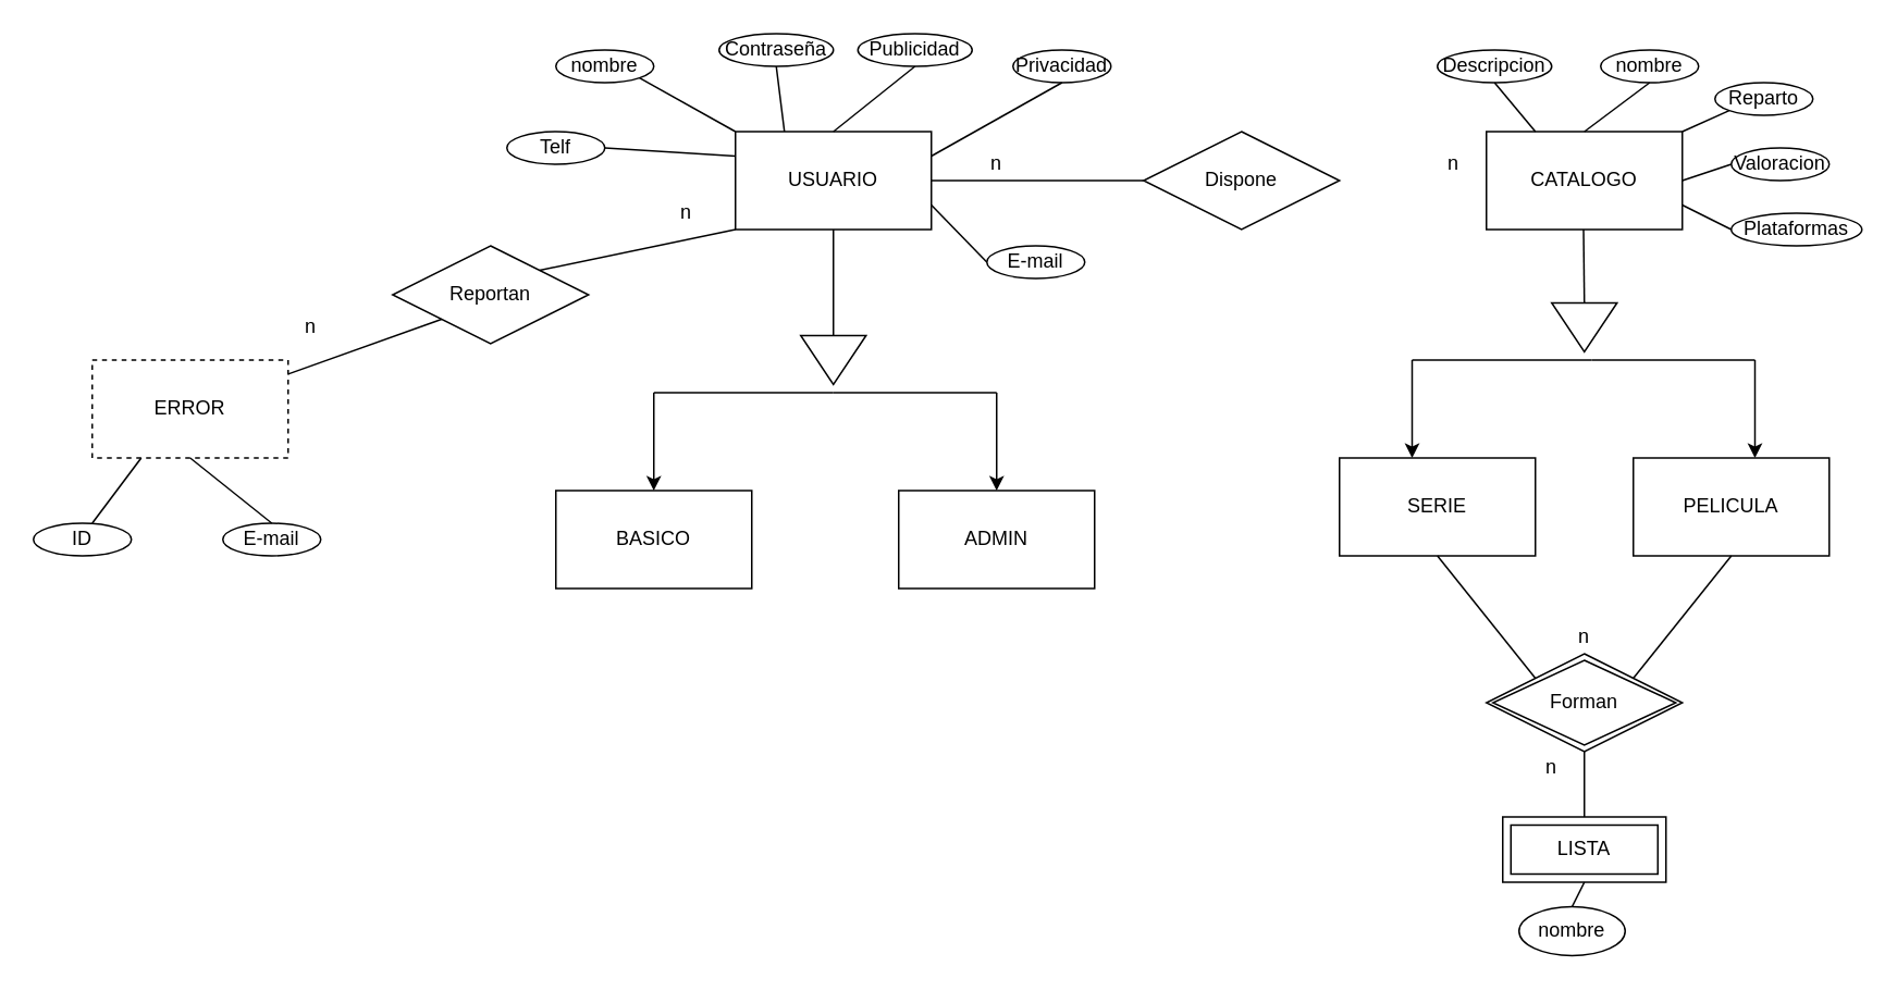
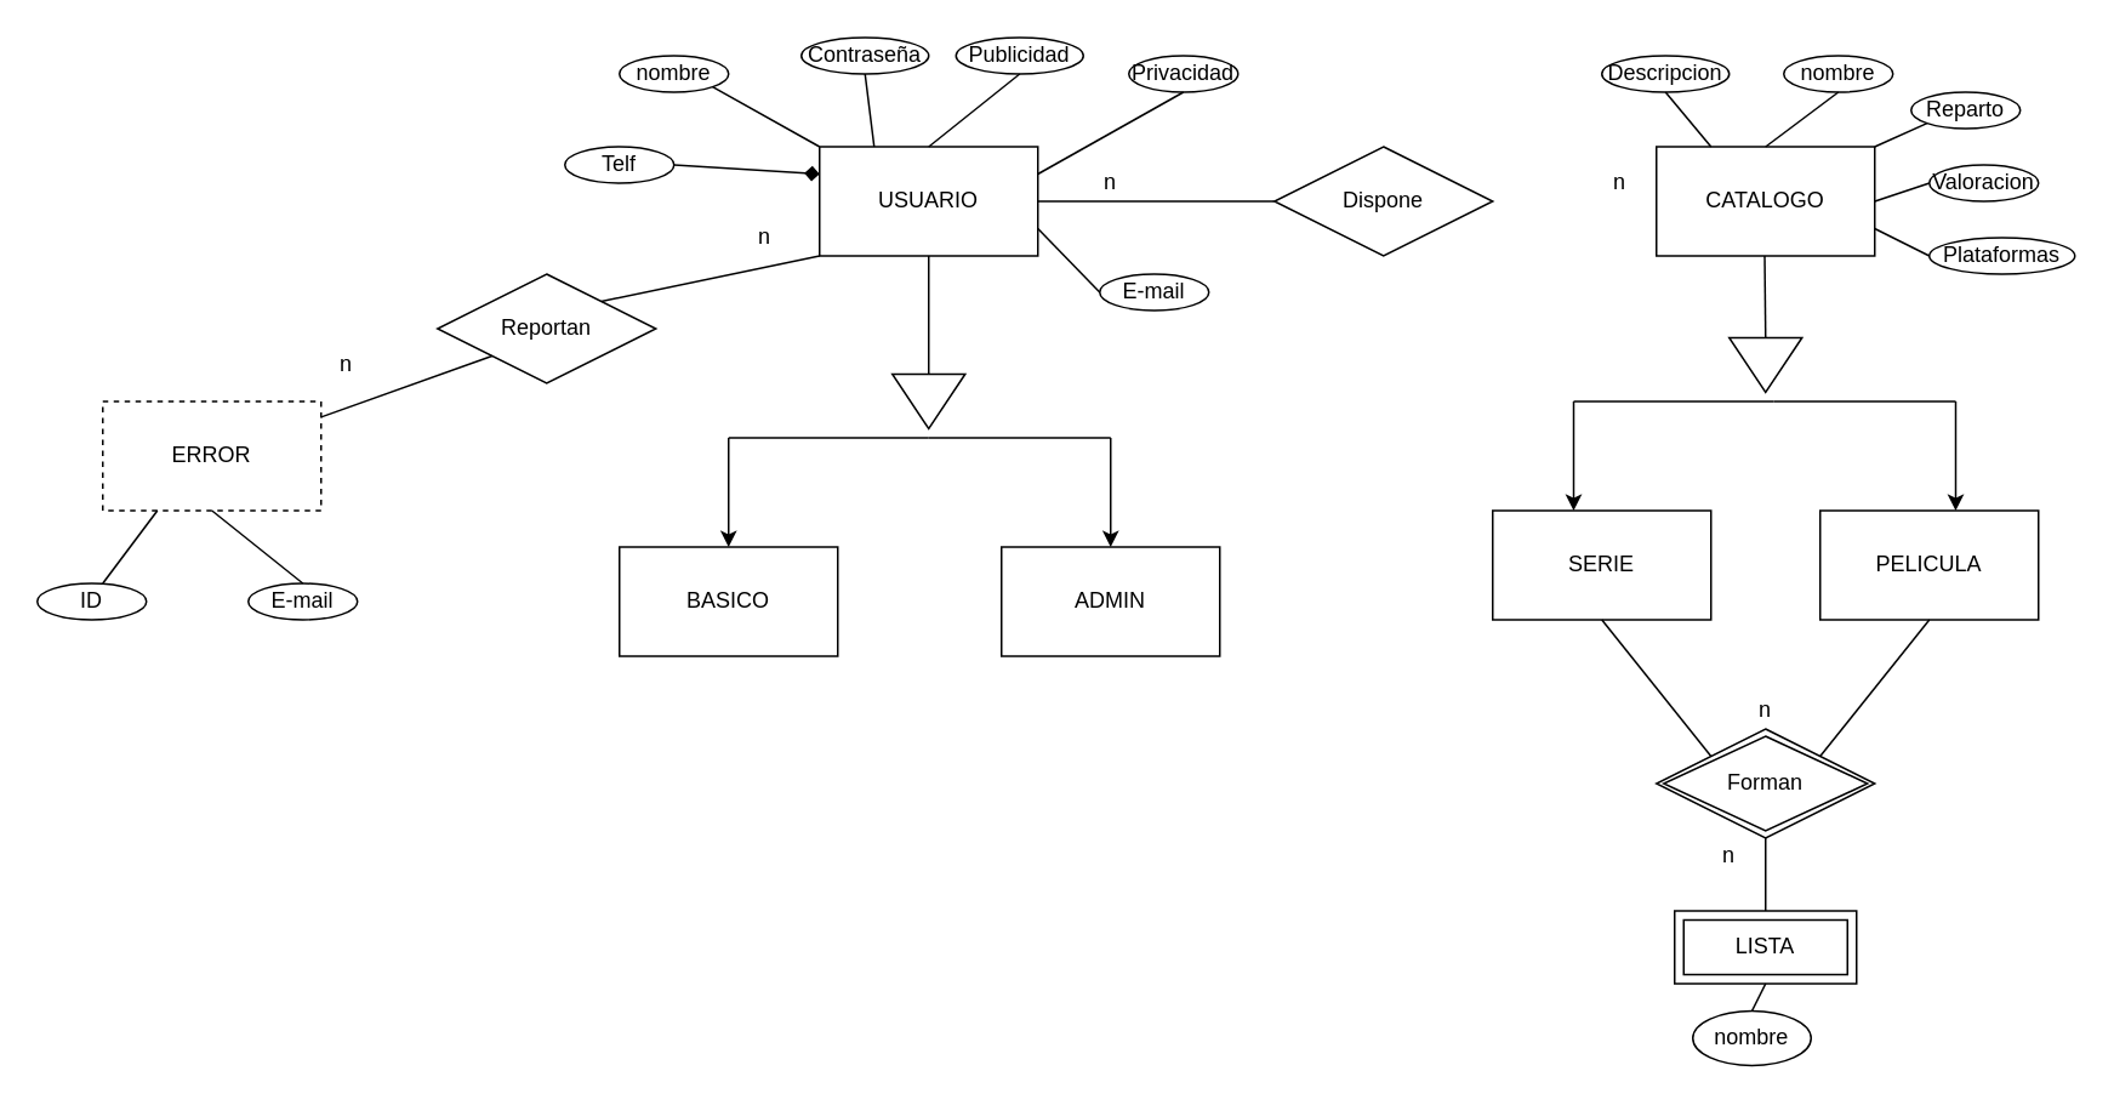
- <mxCell id="20" value="" style="endArrow=none;html=1;exitX=1;exitY=0.5;exitDx=0;exitDy=0;entryX=0;entryY=0.25;entryDx=0;entryDy=0;" edge="1" parent="1" source="17" target="2"><mxGeometry width="50" height="50" relative="1" as="geometry"><mxPoint x="690" y="220" as="sourcePoint" /><mxPoint x="440" y="90" as="targetPoint" /></mxGeometry></mxCell>
+ <mxCell id="20" value="" style="endArrow=diamond;html=1;exitX=1;exitY=0.5;exitDx=0;exitDy=0;entryX=0;entryY=0.25;entryDx=0;entryDy=0;" edge="1" parent="1" source="17" target="2"><mxGeometry width="50" height="50" relative="1" as="geometry"><mxPoint x="690" y="220" as="sourcePoint" /><mxPoint x="440" y="90" as="targetPoint" /></mxGeometry></mxCell>
